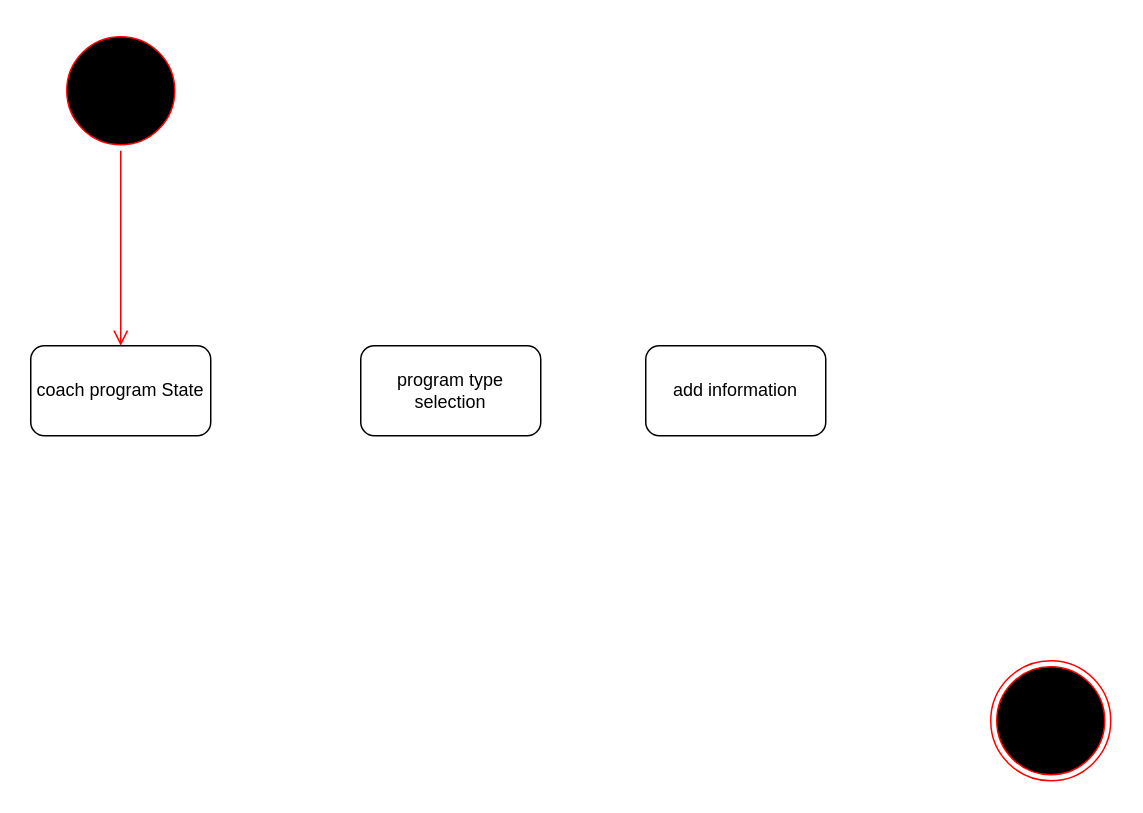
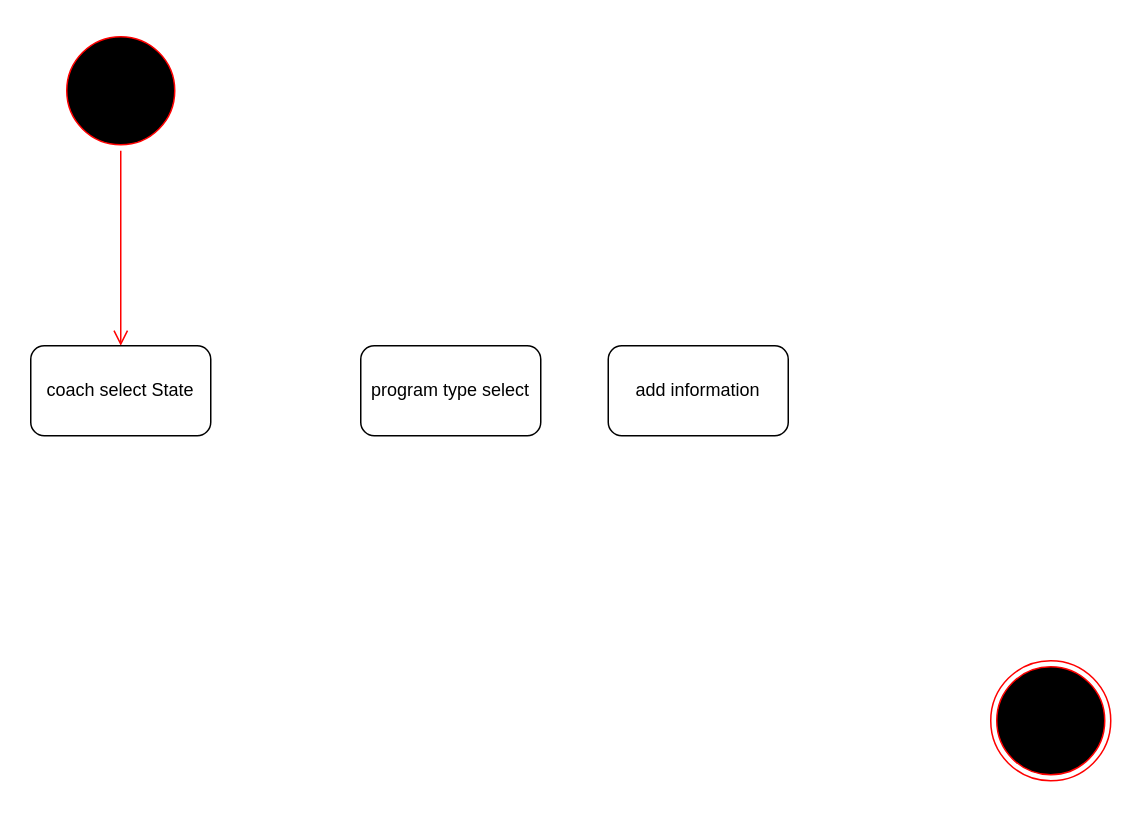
- <mxCell id="5" value="coach program State" style="rounded=1;whiteSpace=wrap;html=1;" vertex="1" parent="1"><mxGeometry x="20" y="230" width="120" height="60" as="geometry" /></mxCell>
+ <mxCell id="5" value="coach select State" style="rounded=1;whiteSpace=wrap;html=1;" vertex="1" parent="1"><mxGeometry x="20" y="230" width="120" height="60" as="geometry" /></mxCell>
- <mxCell id="6" value="program type selection" style="rounded=1;whiteSpace=wrap;html=1;" vertex="1" parent="1"><mxGeometry x="240" y="230" width="120" height="60" as="geometry" /></mxCell>
+ <mxCell id="6" value="program type select" style="rounded=1;whiteSpace=wrap;html=1;" vertex="1" parent="1"><mxGeometry x="240" y="230" width="120" height="60" as="geometry" /></mxCell>
- <mxCell id="7" value="add information" style="rounded=1;whiteSpace=wrap;html=1;" vertex="1" parent="1"><mxGeometry x="430" y="230" width="120" height="60" as="geometry" /></mxCell>
+ <mxCell id="7" value="add information" style="rounded=1;whiteSpace=wrap;html=1;" vertex="1" parent="1"><mxGeometry x="405" y="230" width="120" height="60" as="geometry" /></mxCell>
